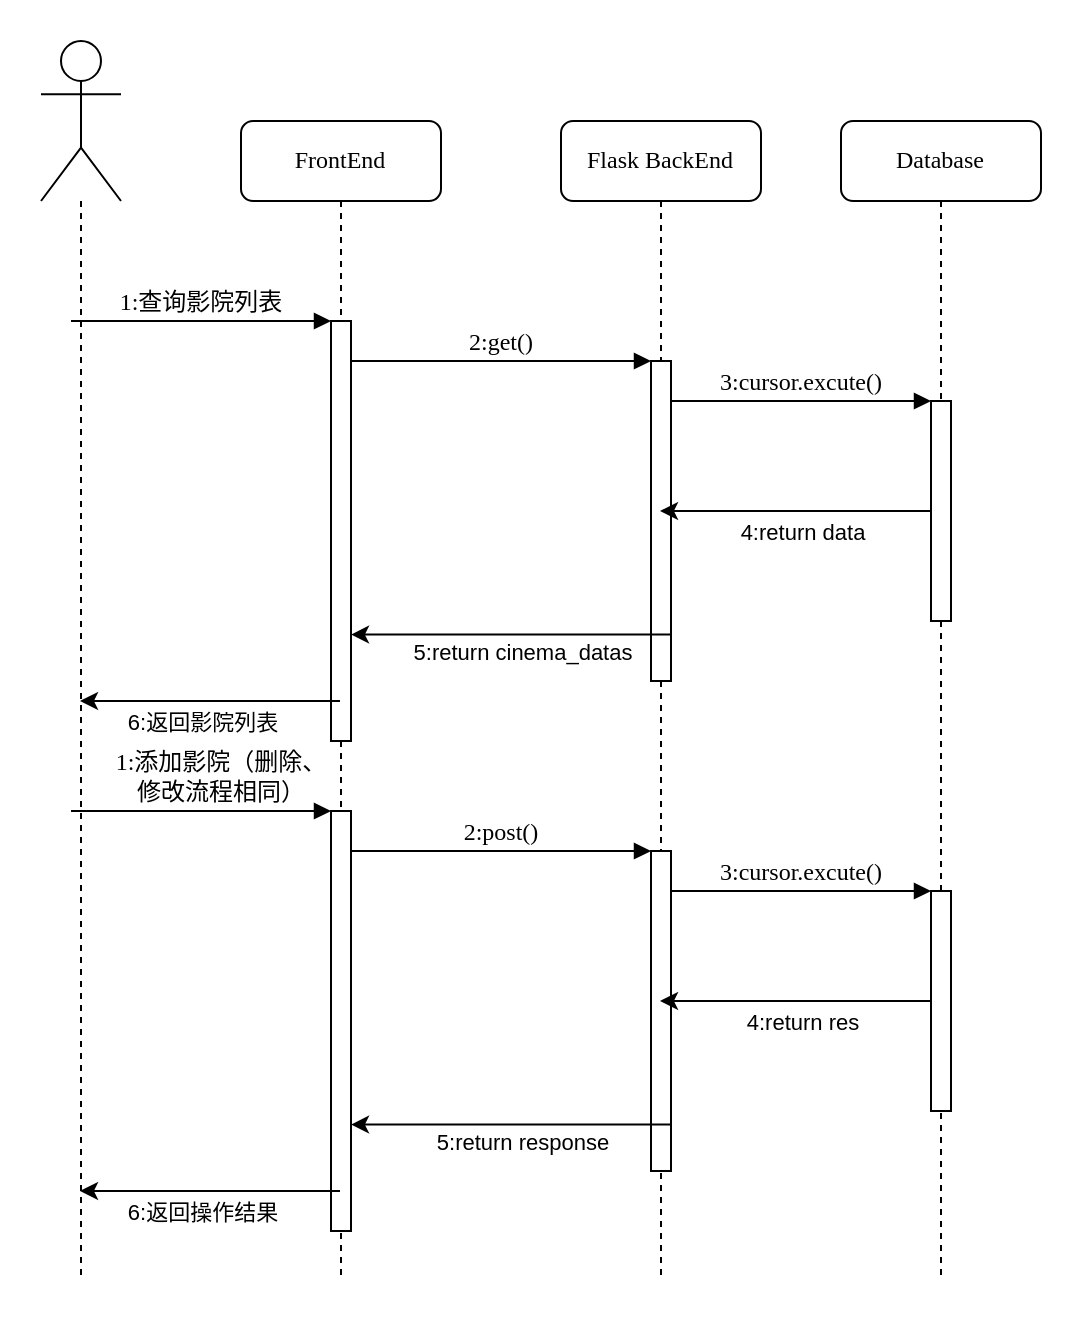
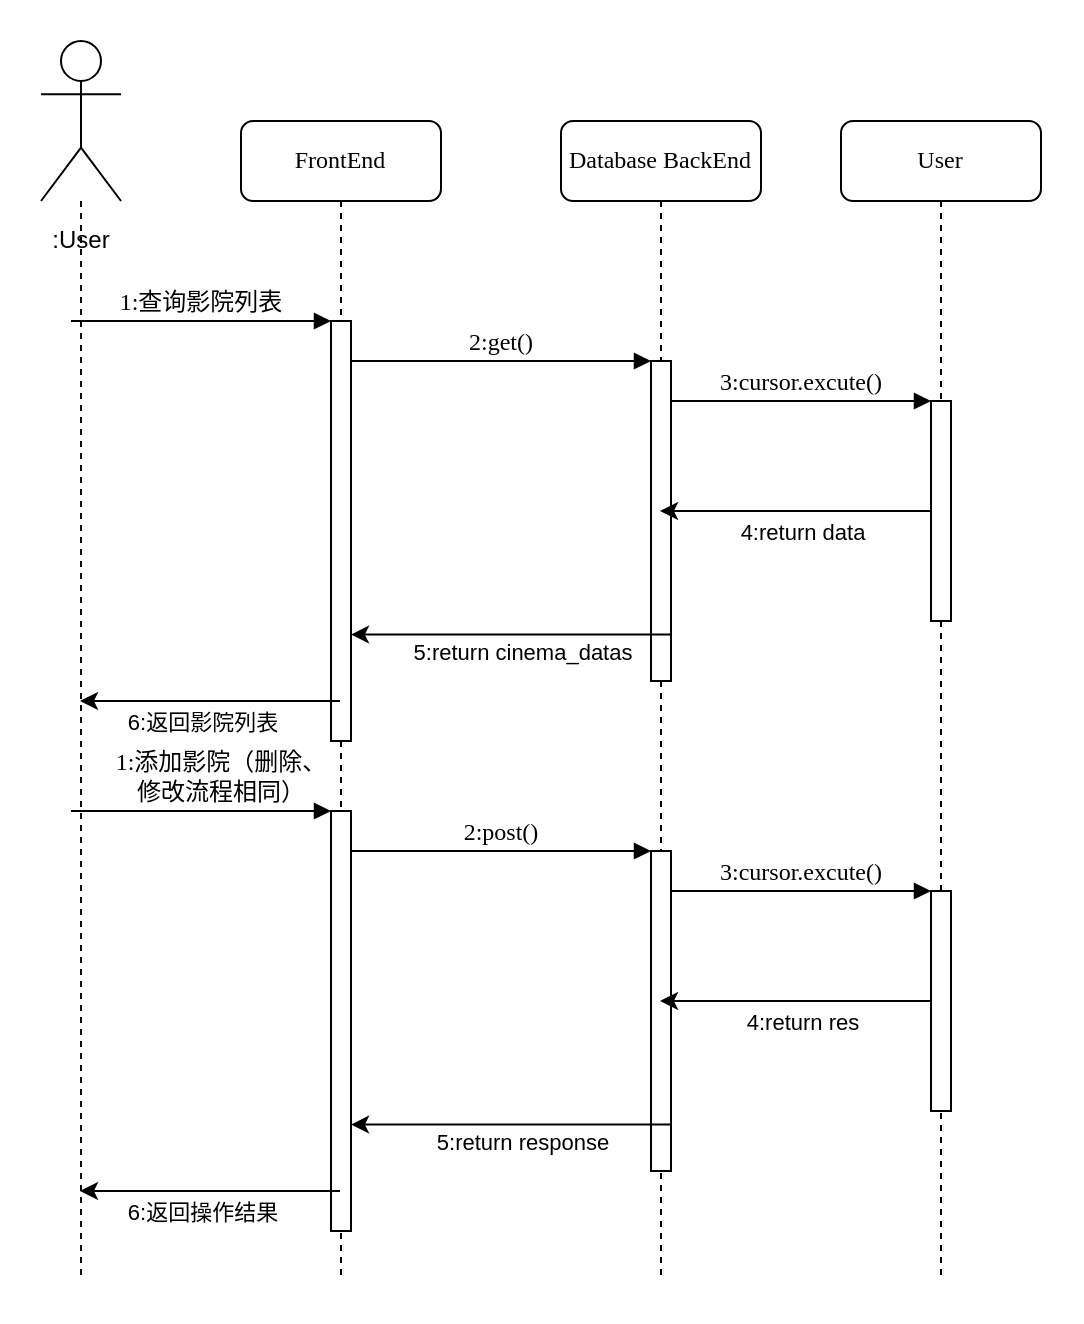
- <mxCell id="4" value="Flask BackEnd" style="shape=umlLifeline;perimeter=lifelinePerimeter;whiteSpace=wrap;html=1;container=1;collapsible=0;recursiveResize=0;outlineConnect=0;rounded=1;shadow=0;comic=0;labelBackgroundColor=none;strokeWidth=1;fontFamily=Verdana;fontSize=12;align=center;" parent="1" vertex="1"><mxGeometry x="280" y="60" width="100" height="580" as="geometry" /></mxCell>
+ <mxCell id="4" value="Database BackEnd" style="shape=umlLifeline;perimeter=lifelinePerimeter;whiteSpace=wrap;html=1;container=1;collapsible=0;recursiveResize=0;outlineConnect=0;rounded=1;shadow=0;comic=0;labelBackgroundColor=none;strokeWidth=1;fontFamily=Verdana;fontSize=12;align=center;" parent="1" vertex="1"><mxGeometry x="280" y="60" width="100" height="580" as="geometry" /></mxCell>
- <mxCell id="6" value="Database" style="shape=umlLifeline;perimeter=lifelinePerimeter;whiteSpace=wrap;html=1;container=1;collapsible=0;recursiveResize=0;outlineConnect=0;rounded=1;shadow=0;comic=0;labelBackgroundColor=none;strokeWidth=1;fontFamily=Verdana;fontSize=12;align=center;" parent="1" vertex="1"><mxGeometry x="420" y="60" width="100" height="580" as="geometry" /></mxCell>
+ <mxCell id="6" value="User" style="shape=umlLifeline;perimeter=lifelinePerimeter;whiteSpace=wrap;html=1;container=1;collapsible=0;recursiveResize=0;outlineConnect=0;rounded=1;shadow=0;comic=0;labelBackgroundColor=none;strokeWidth=1;fontFamily=Verdana;fontSize=12;align=center;" parent="1" vertex="1"><mxGeometry x="420" y="60" width="100" height="580" as="geometry" /></mxCell>
+ <mxCell id="12" value=":User" style="text;html=1;align=center;verticalAlign=middle;resizable=0;points=[];autosize=1;" vertex="1" parent="1"><mxGeometry x="20" y="110" width="40" height="20" as="geometry" /></mxCell>
